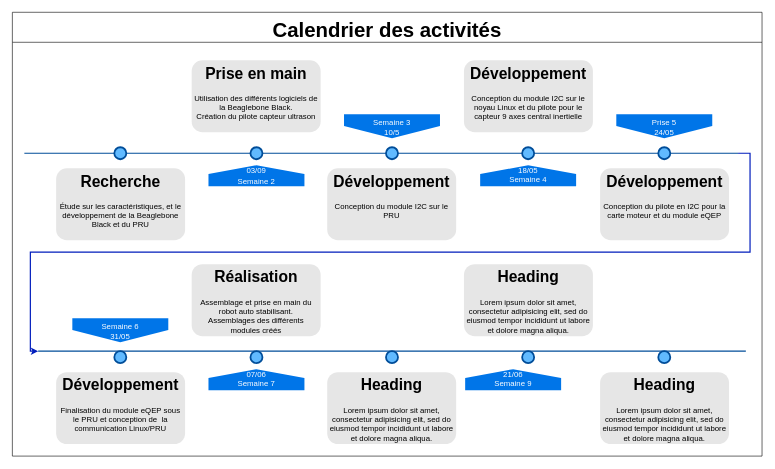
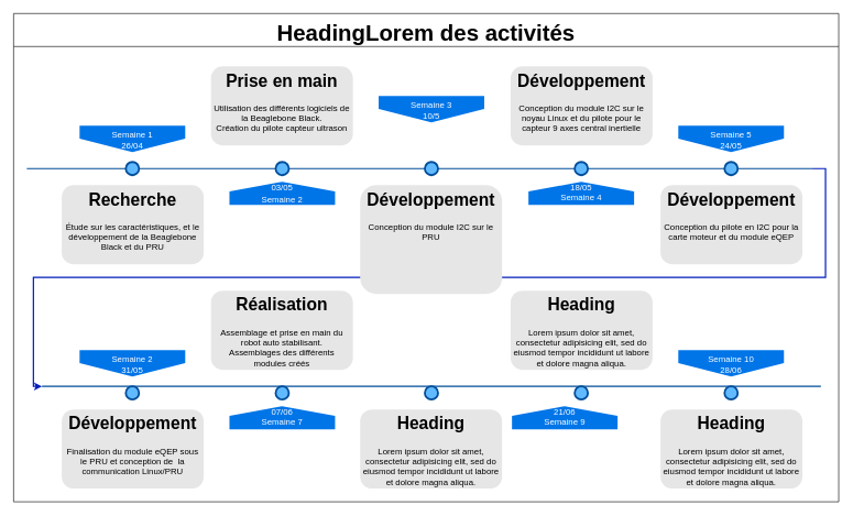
- <mxCell id="34" value="Calendrier des activités" style="swimlane;fontSize=34;startSize=50;" vertex="1" parent="1"><mxGeometry x="20" y="20" width="1250" height="740" as="geometry" /></mxCell>
+ <mxCell id="34" value="HeadingLorem des activités" style="swimlane;fontSize=34;startSize=50;" vertex="1" parent="1"><mxGeometry x="20" y="20" width="1250" height="740" as="geometry" /></mxCell>
+ <mxCell id="4" value="&lt;div style=&quot;font-size: 13px&quot;&gt;Semaine 1&lt;br&gt;26/04&lt;br&gt;&lt;/div&gt;" style="shape=offPageConnector;whiteSpace=wrap;html=1;fillColor=#0075E8;fontSize=13;fontColor=#FFFFFF;size=0.509;verticalAlign=top;strokeColor=none;horizontal=1;" parent="1" vertex="1"><mxGeometry x="120" y="190" width="160" height="40" as="geometry" /></mxCell>
- <mxCell id="5" value="&lt;div style=&quot;font-size: 13px&quot;&gt;Semaine 3&lt;br style=&quot;font-size: 13px&quot;&gt;&lt;/div&gt;&lt;div&gt;10/5&lt;br&gt;&lt;/div&gt;" style="shape=offPageConnector;whiteSpace=wrap;html=1;fillColor=#0075E8;fontSize=13;fontColor=#FFFFFF;size=0.509;verticalAlign=top;strokeColor=none;" parent="1" vertex="1"><mxGeometry x="573" y="190" width="160" height="40" as="geometry" /></mxCell>
+ <mxCell id="5" value="&lt;div style=&quot;font-size: 13px&quot;&gt;Semaine 3&lt;br style=&quot;font-size: 13px&quot;&gt;&lt;/div&gt;&lt;div&gt;10/5&lt;br&gt;&lt;/div&gt;" style="shape=offPageConnector;whiteSpace=wrap;html=1;fillColor=#0075E8;fontSize=13;fontColor=#FFFFFF;size=0.509;verticalAlign=top;strokeColor=none;" parent="1" vertex="1"><mxGeometry x="573" y="145" width="160" height="40" as="geometry" /></mxCell>
- <mxCell id="16" value="Prise 5&lt;br&gt;24/05" style="shape=offPageConnector;whiteSpace=wrap;html=1;fillColor=#0075E8;fontSize=13;fontColor=#FFFFFF;size=0.509;verticalAlign=top;strokeColor=none;" parent="1" vertex="1"><mxGeometry x="1027" y="190" width="160" height="40" as="geometry" /></mxCell>
+ <mxCell id="16" value="Semaine 5&lt;br&gt;24/05" style="shape=offPageConnector;whiteSpace=wrap;html=1;fillColor=#0075E8;fontSize=13;fontColor=#FFFFFF;size=0.509;verticalAlign=top;strokeColor=none;" parent="1" vertex="1"><mxGeometry x="1027" y="190" width="160" height="40" as="geometry" /></mxCell>
- <mxCell id="6" value="&lt;font style=&quot;font-size: 13px&quot;&gt;03/09&lt;br&gt;Semaine 2&lt;/font&gt;" style="shape=offPageConnector;whiteSpace=wrap;html=1;fillColor=#0075E8;fontSize=15;fontColor=#FFFFFF;size=0.418;flipV=1;verticalAlign=middle;strokeColor=none;spacingBottom=4;" parent="1" vertex="1"><mxGeometry x="347" y="275" width="160" height="35" as="geometry" /></mxCell>
+ <mxCell id="6" value="&lt;font style=&quot;font-size: 13px&quot;&gt;03/05&lt;br&gt;Semaine 2&lt;/font&gt;" style="shape=offPageConnector;whiteSpace=wrap;html=1;fillColor=#0075E8;fontSize=15;fontColor=#FFFFFF;size=0.418;flipV=1;verticalAlign=middle;strokeColor=none;spacingBottom=4;" parent="1" vertex="1"><mxGeometry x="347" y="275" width="160" height="35" as="geometry" /></mxCell>
- <mxCell id="14" value="&lt;h1&gt;Développement&lt;br&gt;&lt;/h1&gt;&lt;p&gt;Conception du module I2C sur le PRU&lt;br&gt;&lt;/p&gt;" style="text;html=1;spacing=5;spacingTop=-20;whiteSpace=wrap;overflow=hidden;strokeColor=none;strokeWidth=3;fillColor=#E6E6E6;fontSize=13;fontColor=#000000;align=center;rounded=1;" parent="1" vertex="1"><mxGeometry x="545" y="280" width="215" height="120" as="geometry" /></mxCell>
+ <mxCell id="14" value="&lt;h1&gt;Développement&lt;br&gt;&lt;/h1&gt;&lt;p&gt;Conception du module I2C sur le PRU&lt;br&gt;&lt;/p&gt;" style="text;html=1;spacing=5;spacingTop=-20;whiteSpace=wrap;overflow=hidden;strokeColor=none;strokeWidth=3;fillColor=#E6E6E6;fontSize=13;fontColor=#000000;align=center;rounded=1;" parent="1" vertex="1"><mxGeometry x="545" y="280" width="215" height="165" as="geometry" /></mxCell>
+ <mxCell id="31" value="Semaine 10&lt;br&gt;28/06" style="shape=offPageConnector;whiteSpace=wrap;html=1;fillColor=#0075E8;fontSize=13;fontColor=#FFFFFF;size=0.509;verticalAlign=top;strokeColor=none;" parent="1" vertex="1"><mxGeometry x="1027" y="530" width="160" height="40" as="geometry" /></mxCell>
- <mxCell id="20" value="&lt;div&gt;Semaine 6&lt;/div&gt;&lt;div&gt;31/05&lt;br&gt;&lt;/div&gt;" style="shape=offPageConnector;whiteSpace=wrap;html=1;fillColor=#0075E8;fontSize=13;fontColor=#FFFFFF;size=0.509;verticalAlign=top;strokeColor=none;" parent="1" vertex="1"><mxGeometry x="120" y="530" width="160" height="40" as="geometry" /></mxCell>
+ <mxCell id="20" value="&lt;div&gt;Semaine 2&lt;/div&gt;&lt;div&gt;31/05&lt;br&gt;&lt;/div&gt;" style="shape=offPageConnector;whiteSpace=wrap;html=1;fillColor=#0075E8;fontSize=13;fontColor=#FFFFFF;size=0.509;verticalAlign=top;strokeColor=none;" parent="1" vertex="1"><mxGeometry x="120" y="530" width="160" height="40" as="geometry" /></mxCell>
